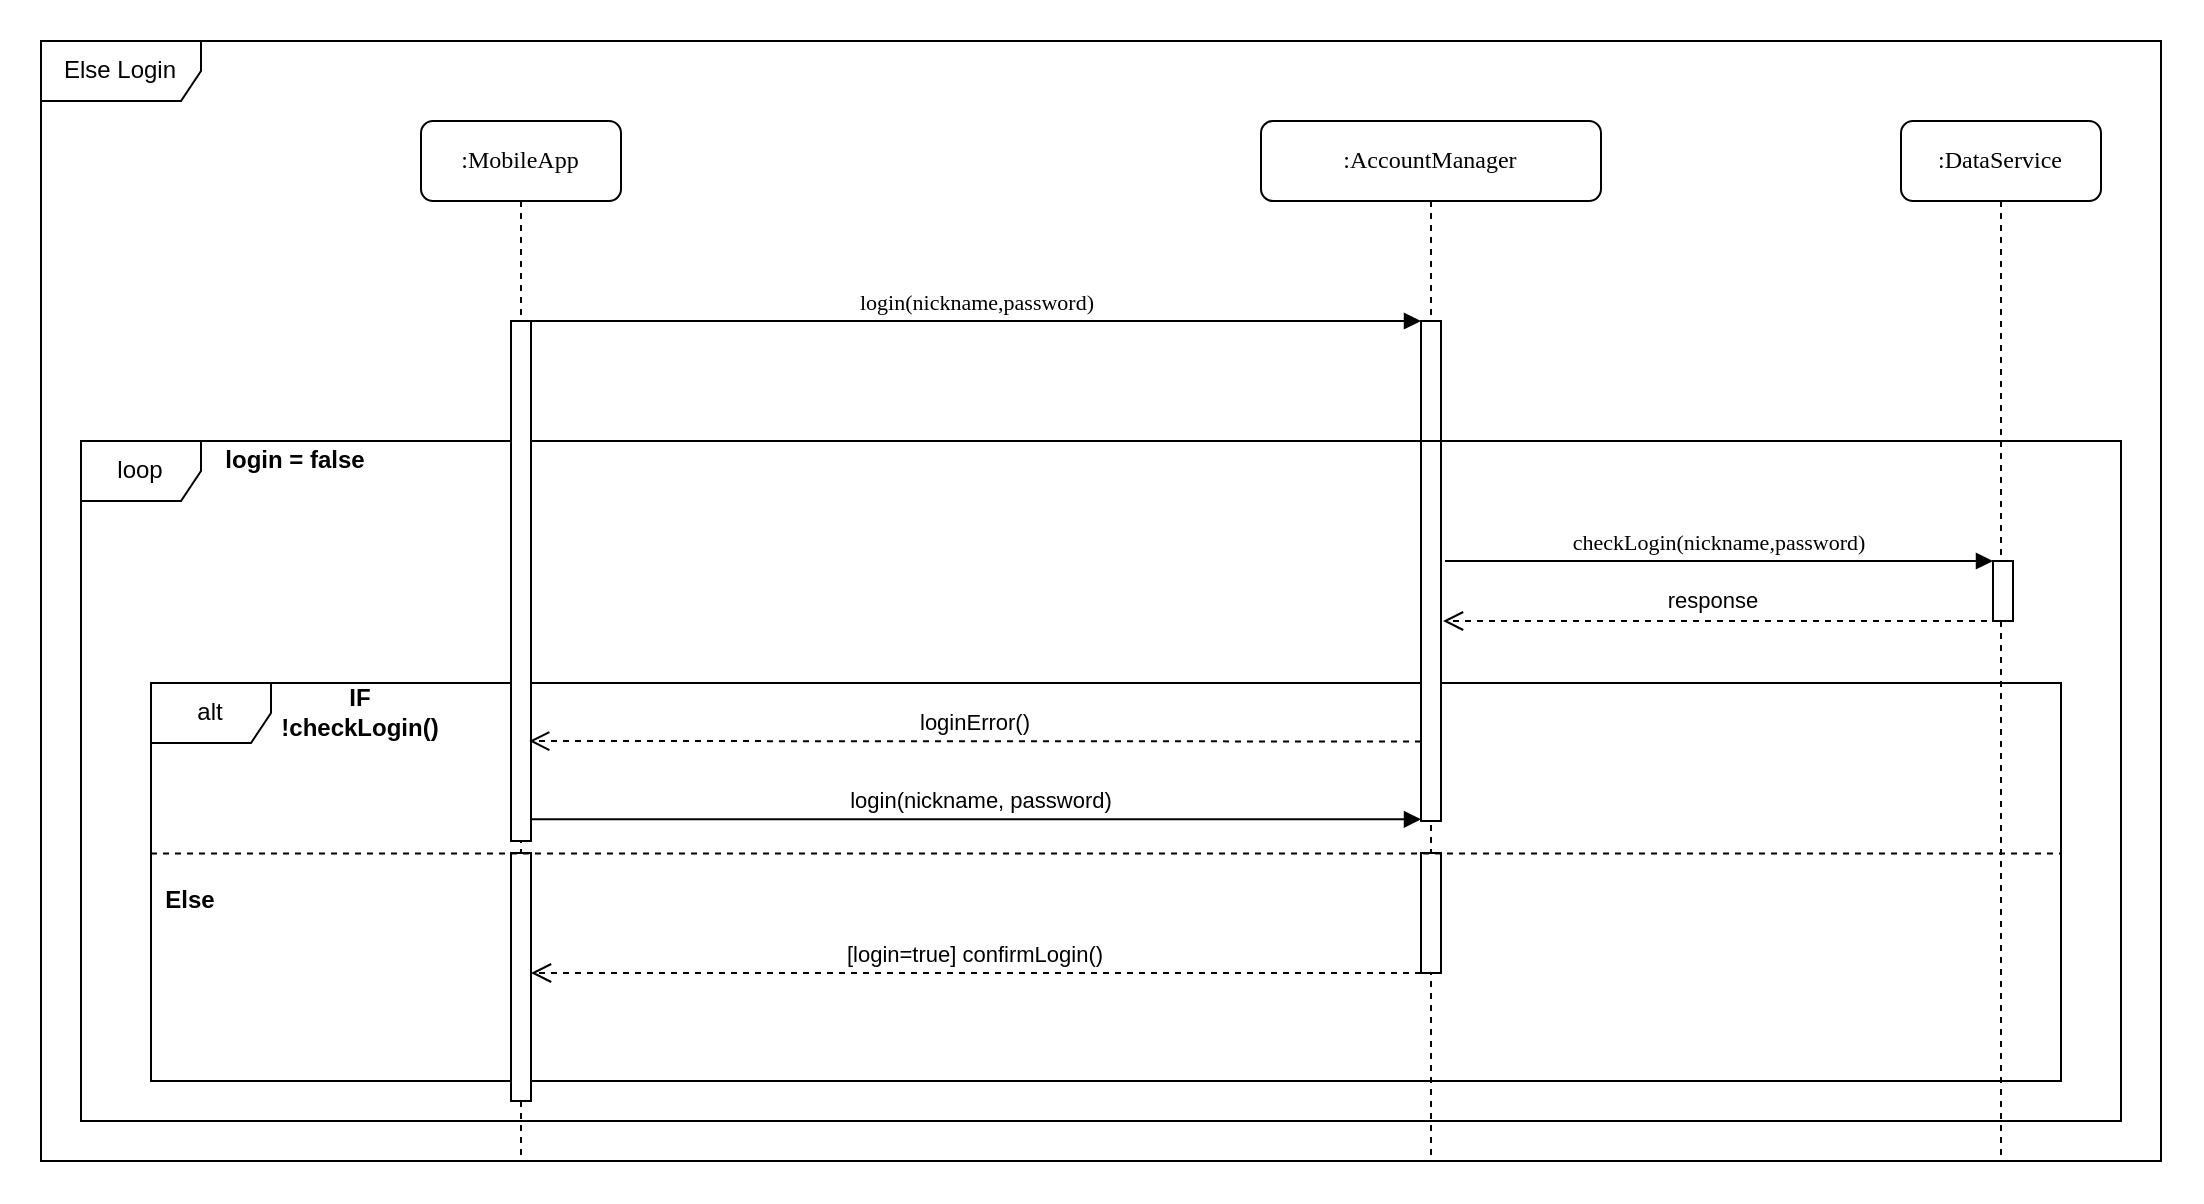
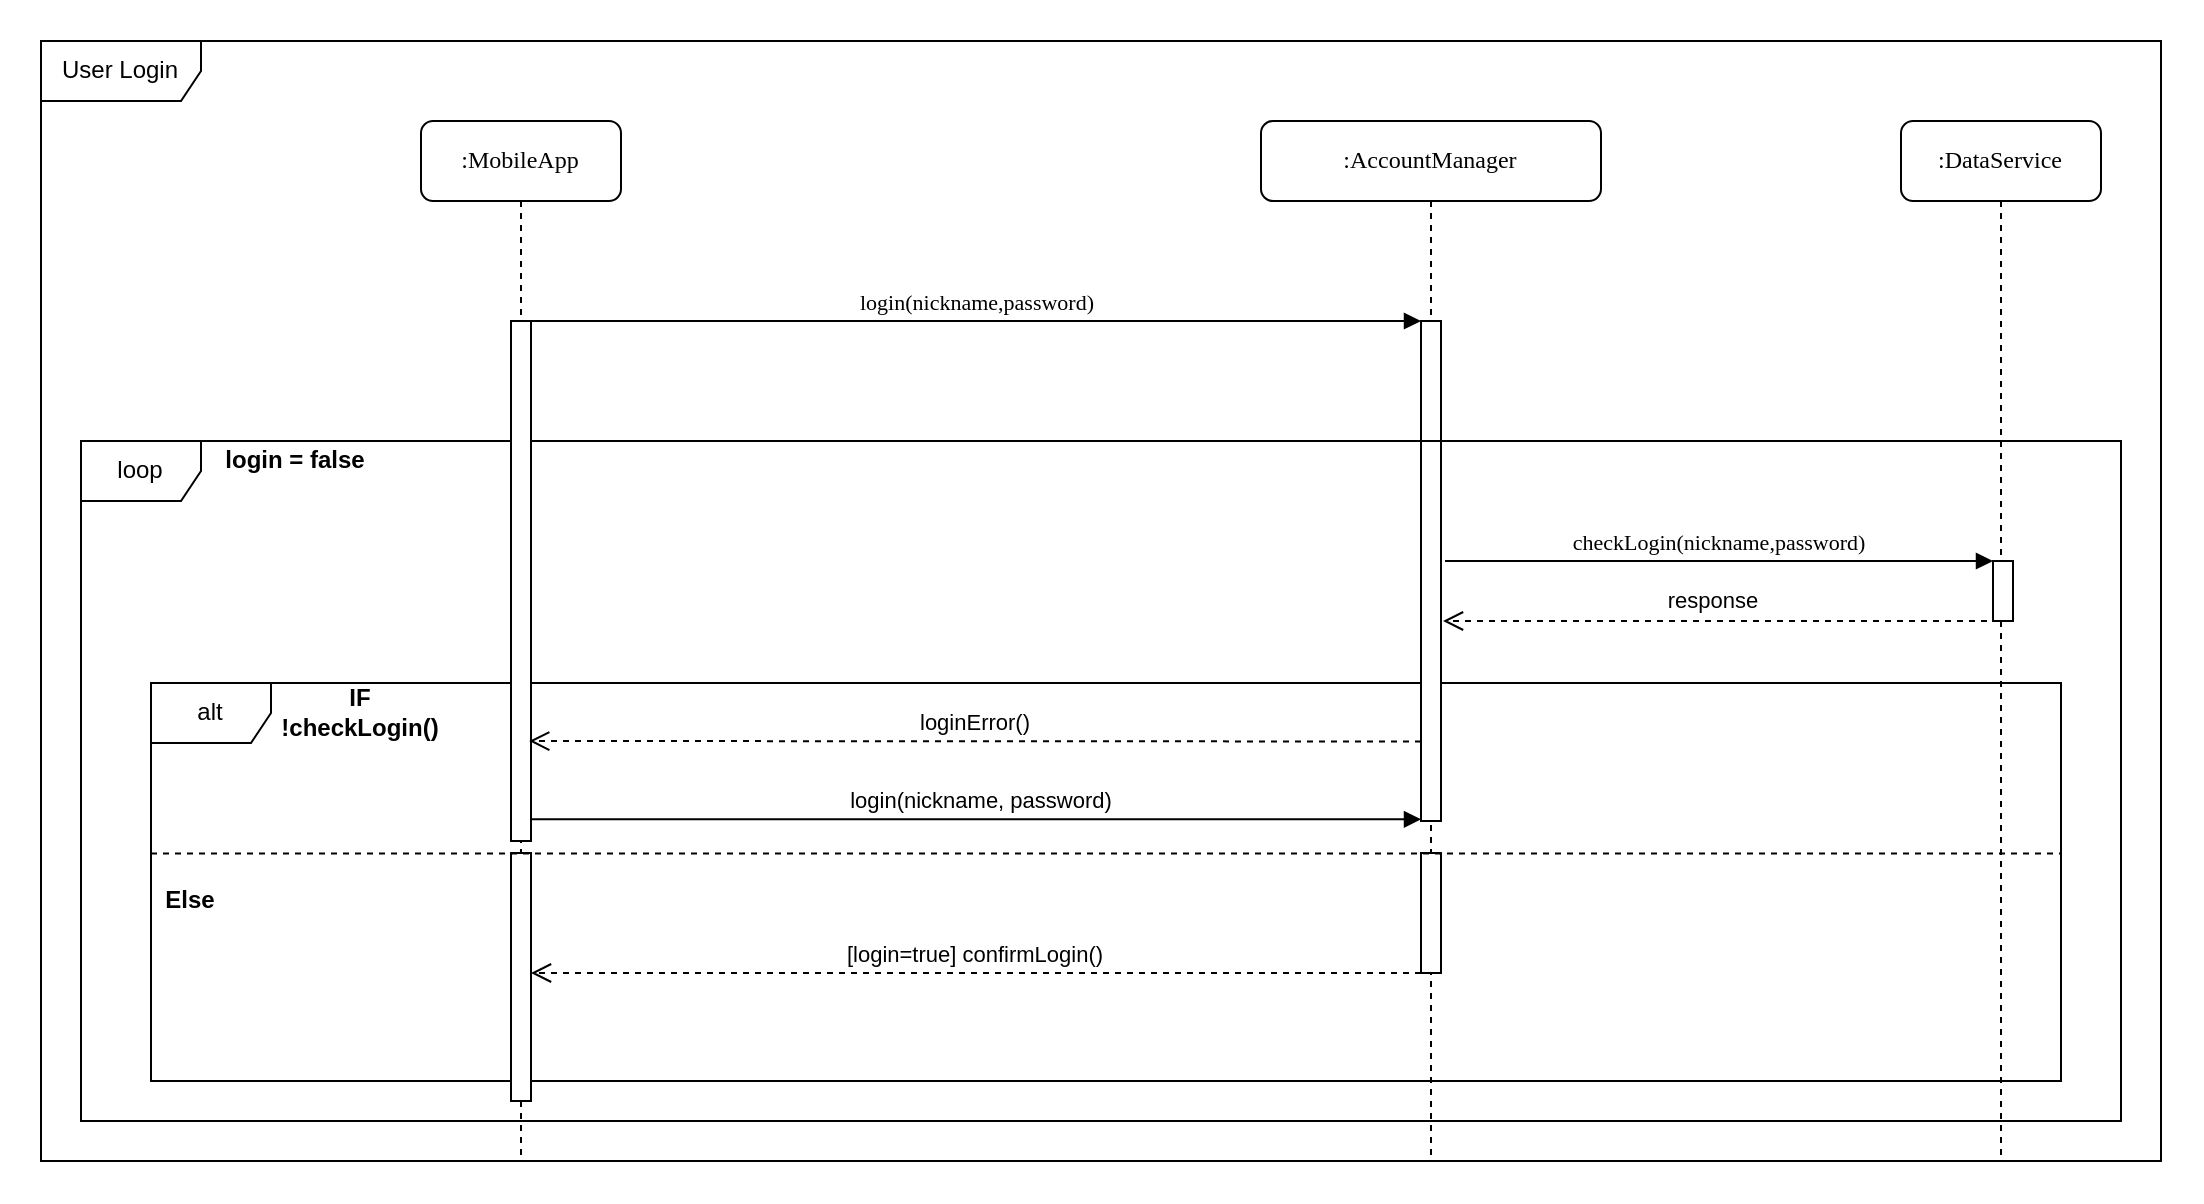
- <mxCell id="25" value="Else Login" style="shape=umlFrame;whiteSpace=wrap;html=1;fillColor=#FFFFFF;width=80;height=30;" vertex="1" parent="1"><mxGeometry x="20" y="20" width="1060" height="560" as="geometry" /></mxCell>
+ <mxCell id="25" value="User Login" style="shape=umlFrame;whiteSpace=wrap;html=1;fillColor=#FFFFFF;width=80;height=30;" vertex="1" parent="1"><mxGeometry x="20" y="20" width="1060" height="560" as="geometry" /></mxCell>
